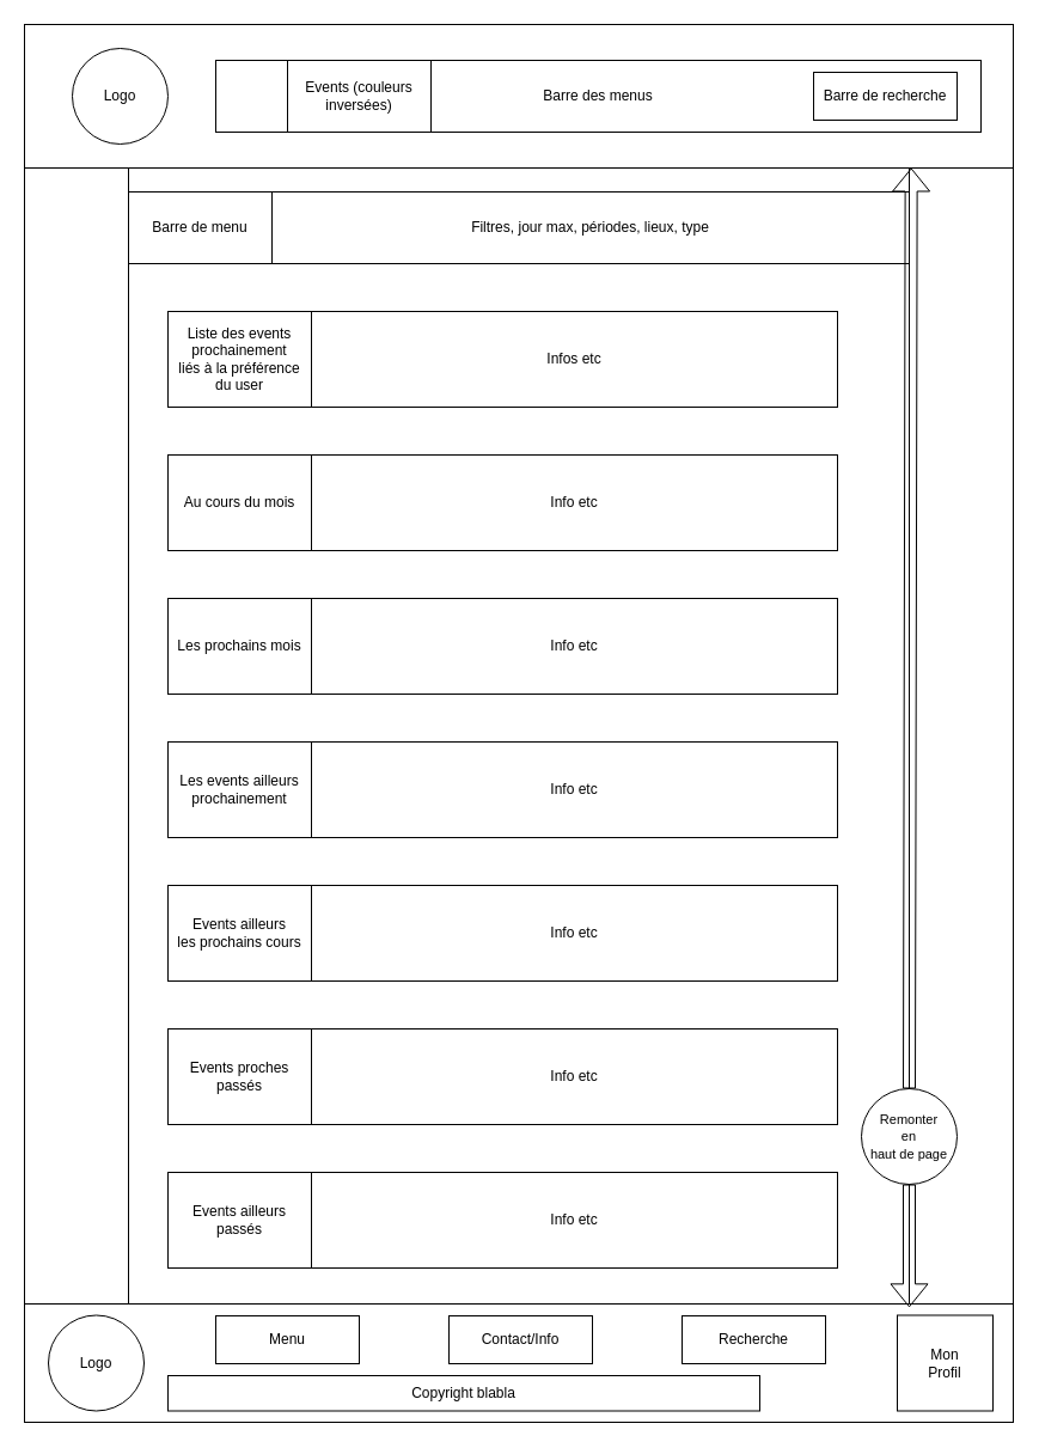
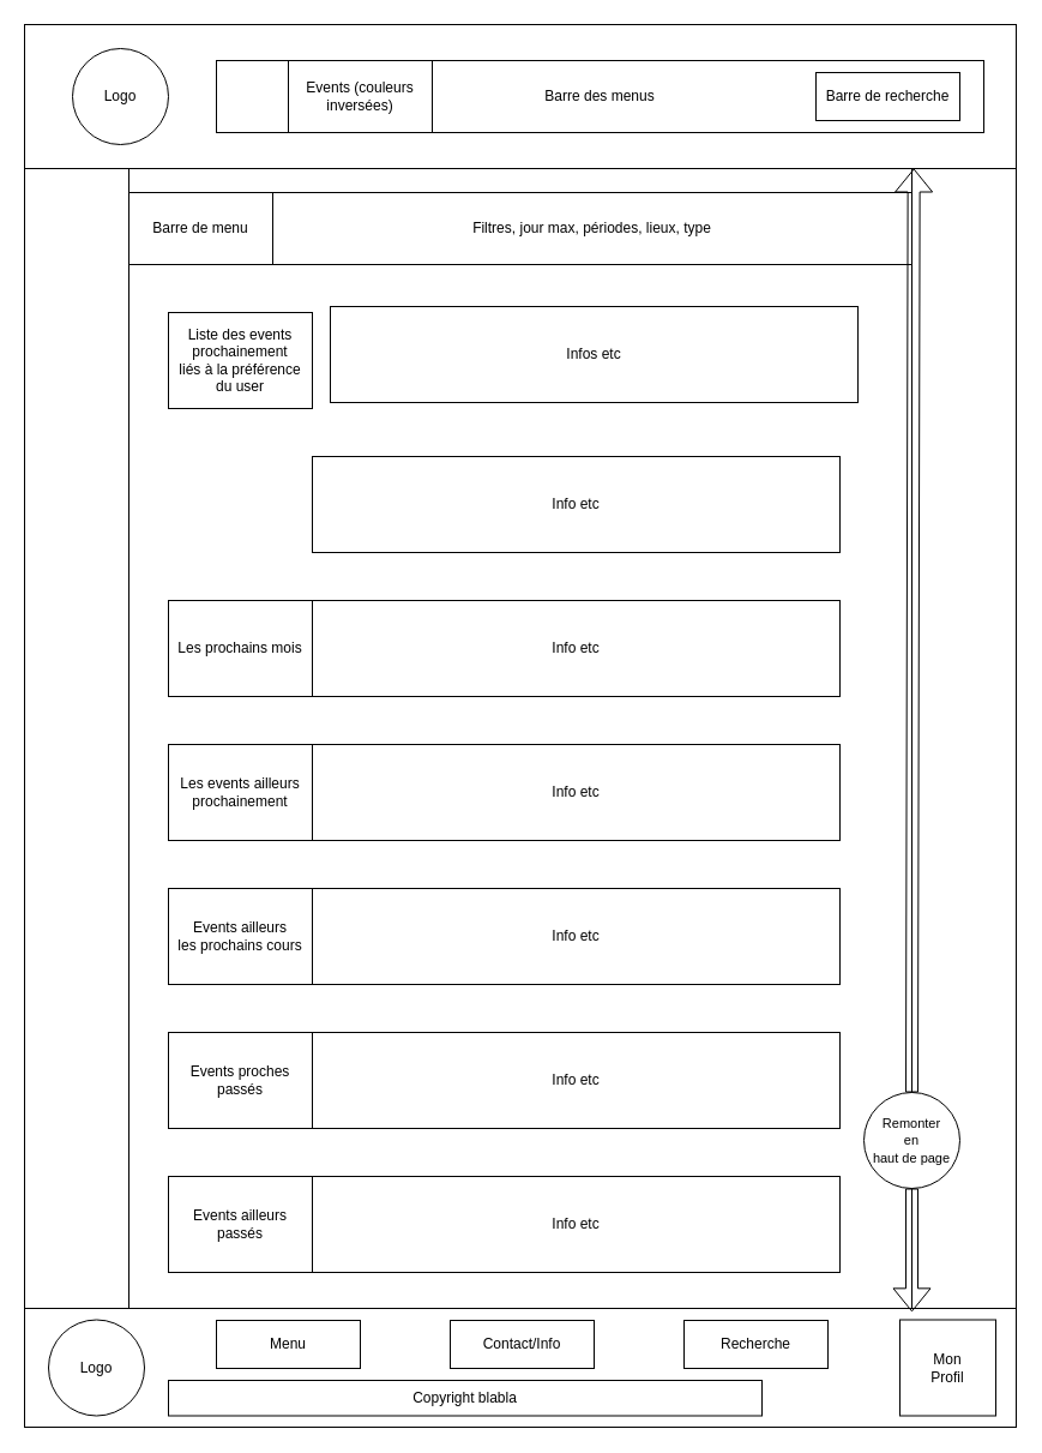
- <mxCell id="22" value="Infos etc" style="rounded=0;whiteSpace=wrap;html=1;" vertex="1" parent="1"><mxGeometry x="260" y="260" width="440" height="80" as="geometry" /></mxCell>
+ <mxCell id="22" value="Infos etc" style="rounded=0;whiteSpace=wrap;html=1;" vertex="1" parent="1"><mxGeometry x="275" y="255" width="440" height="80" as="geometry" /></mxCell>
- <mxCell id="23" value="Au cours du mois" style="rounded=0;whiteSpace=wrap;html=1;" vertex="1" parent="1"><mxGeometry x="140" y="380" width="120" height="80" as="geometry" /></mxCell>
